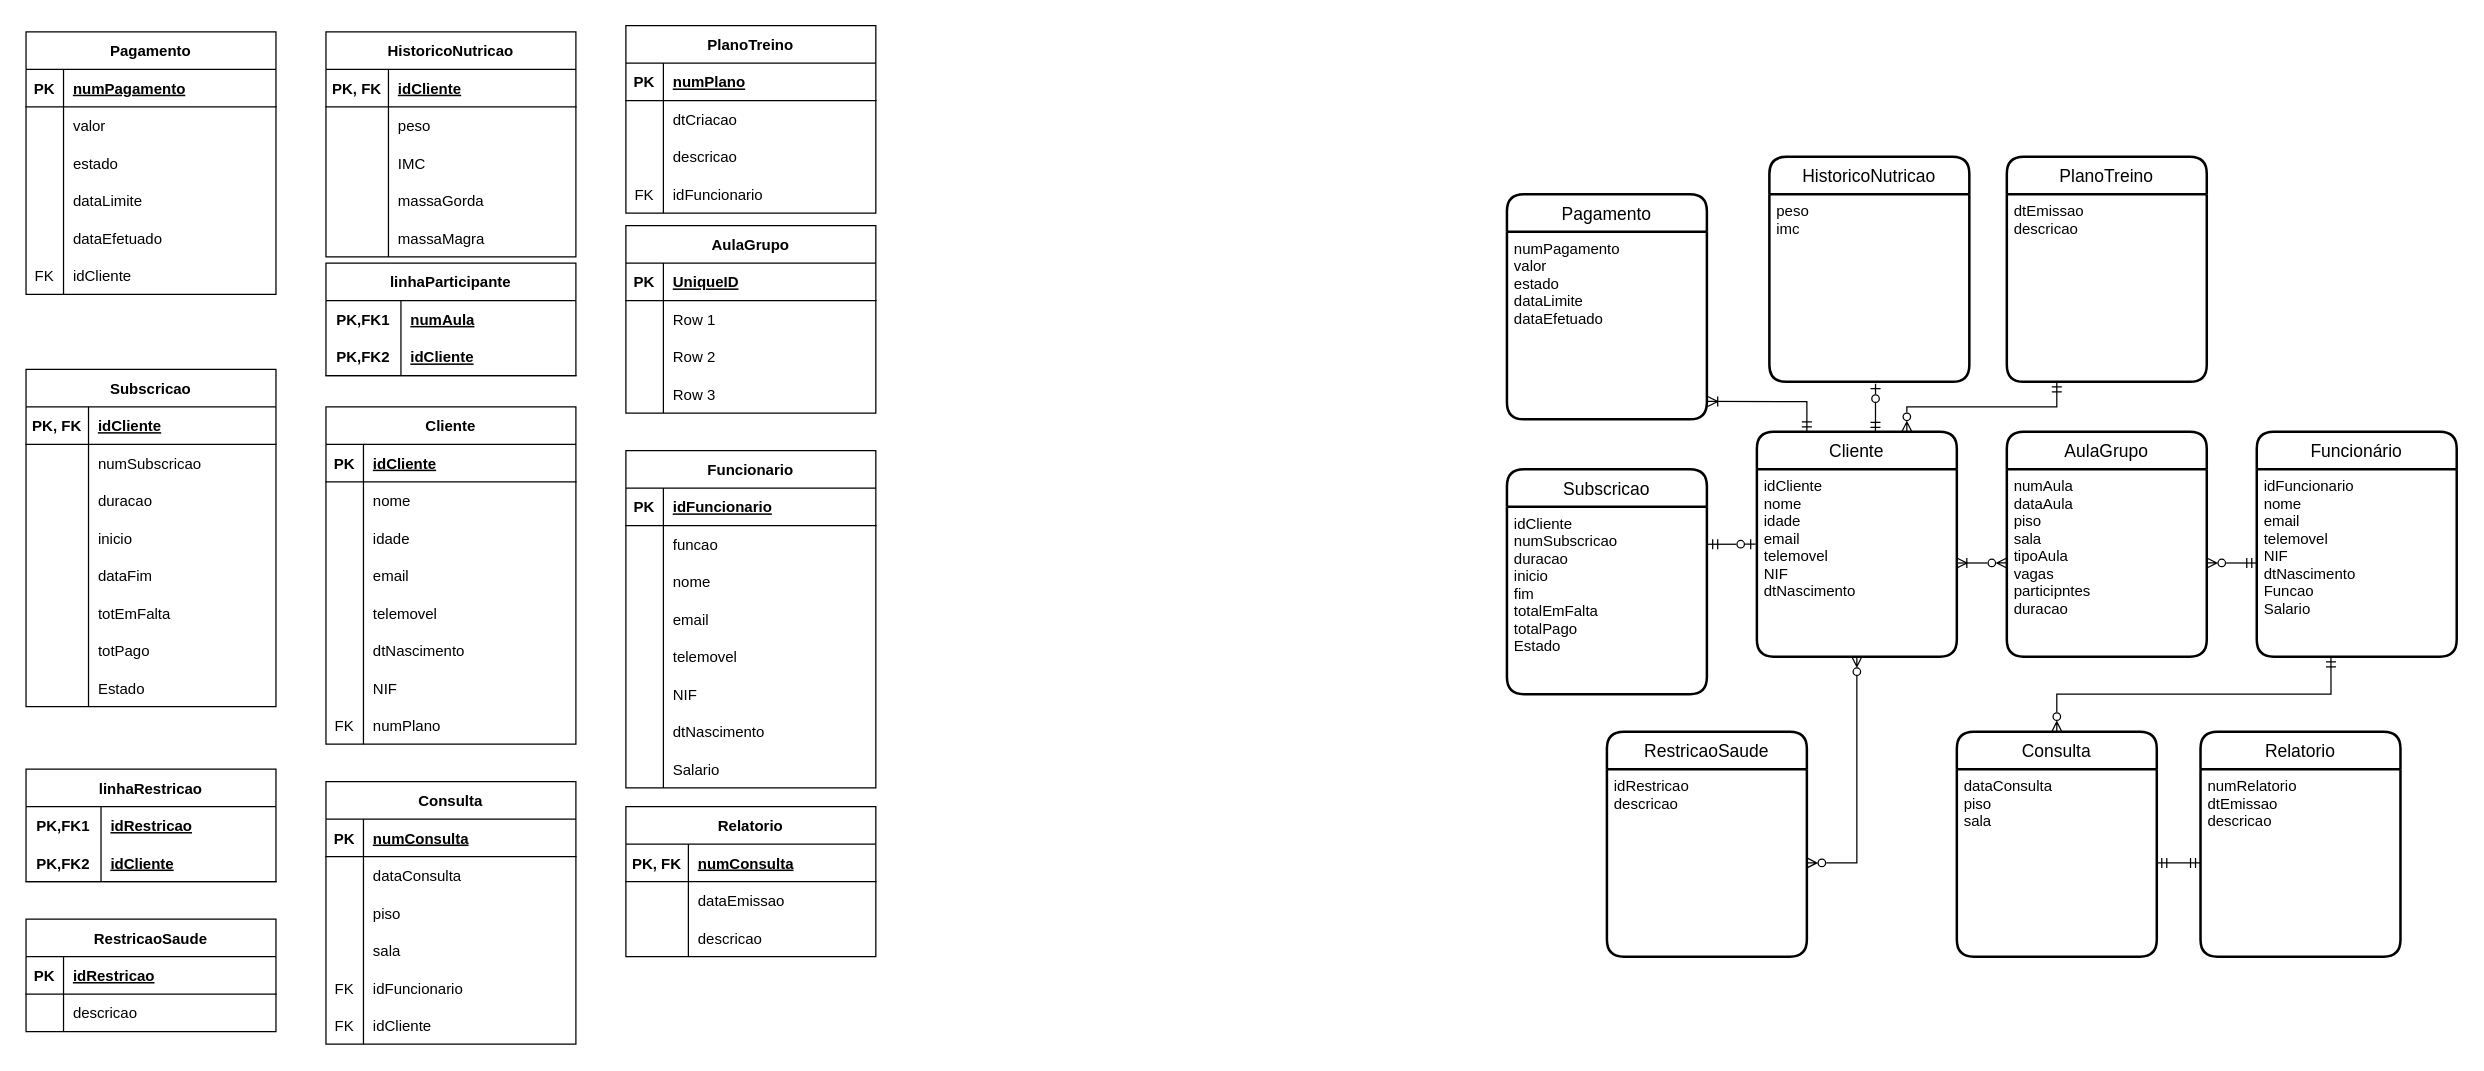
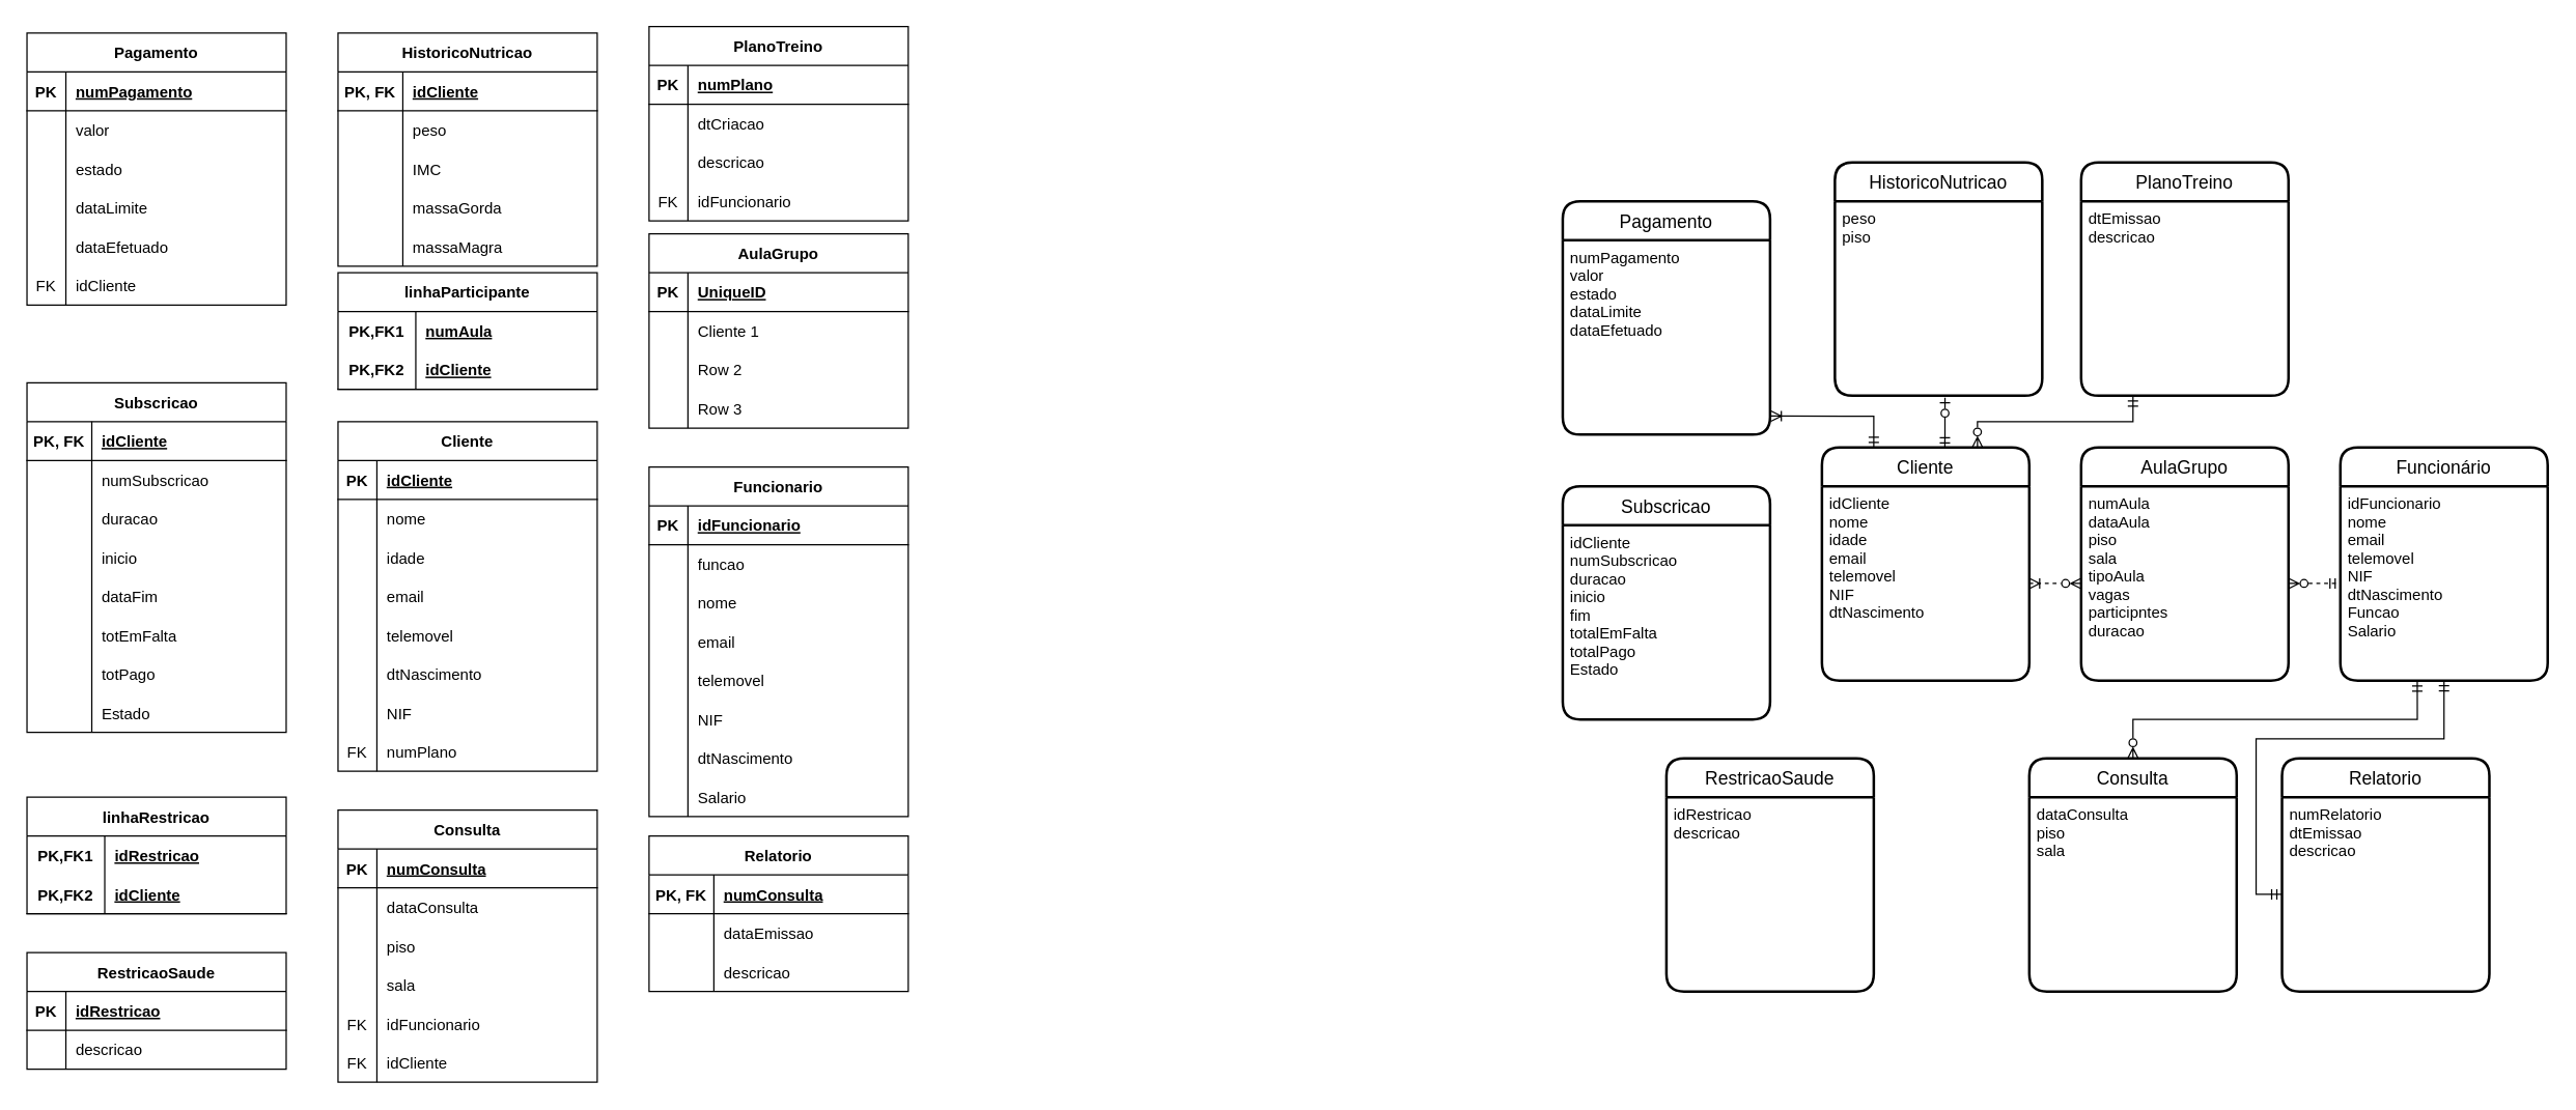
- <mxCell id="13" value="peso&#10;imc" style="align=left;strokeColor=none;fillColor=none;spacingLeft=4;fontSize=12;verticalAlign=top;resizable=0;rotatable=0;part=1;" parent="12" vertex="1"><mxGeometry y="30" width="160" height="150" as="geometry" /></mxCell>
+ <mxCell id="13" value="peso&#10;piso" style="align=left;strokeColor=none;fillColor=none;spacingLeft=4;fontSize=12;verticalAlign=top;resizable=0;rotatable=0;part=1;" parent="12" vertex="1"><mxGeometry y="30" width="160" height="150" as="geometry" /></mxCell>
- <mxCell id="149" value="Row 1" style="shape=partialRectangle;connectable=0;fillColor=none;top=0;left=0;bottom=0;right=0;align=left;spacingLeft=6;overflow=hidden;" vertex="1" parent="147"><mxGeometry x="30" width="170" height="30" as="geometry"><mxRectangle width="170" height="30" as="alternateBounds" /></mxGeometry></mxCell>
+ <mxCell id="149" value="Cliente 1" style="shape=partialRectangle;connectable=0;fillColor=none;top=0;left=0;bottom=0;right=0;align=left;spacingLeft=6;overflow=hidden;" vertex="1" parent="147"><mxGeometry x="30" width="170" height="30" as="geometry"><mxRectangle width="170" height="30" as="alternateBounds" /></mxGeometry></mxCell>
- <mxCell id="23" style="edgeStyle=orthogonalEdgeStyle;rounded=0;orthogonalLoop=1;jettySize=auto;html=1;entryX=-0.006;entryY=0.4;entryDx=0;entryDy=0;entryPerimeter=0;endArrow=ERzeroToOne;endFill=0;exitX=1.004;exitY=0.2;exitDx=0;exitDy=0;exitPerimeter=0;startArrow=ERmandOne;startFill=0;" parent="1" source="25" target="5" edge="1"><mxGeometry relative="1" as="geometry" /></mxCell>
- <mxCell id="30" style="edgeStyle=orthogonalEdgeStyle;rounded=0;orthogonalLoop=1;jettySize=auto;html=1;entryX=0;entryY=0.5;entryDx=0;entryDy=0;endArrow=ERzeroToMany;endFill=0;startArrow=ERoneToMany;startFill=0;" parent="1" source="5" target="22" edge="1"><mxGeometry relative="1" as="geometry" /></mxCell>
+ <mxCell id="30" style="edgeStyle=orthogonalEdgeStyle;rounded=0;orthogonalLoop=1;jettySize=auto;html=1;entryX=0;entryY=0.5;entryDx=0;entryDy=0;endArrow=ERzeroToMany;endFill=0;startArrow=ERoneToMany;startFill=0;dashed=1;" parent="1" source="5" target="22" edge="1"><mxGeometry relative="1" as="geometry" /></mxCell>
- <mxCell id="29" style="edgeStyle=orthogonalEdgeStyle;rounded=0;orthogonalLoop=1;jettySize=auto;html=1;entryX=0;entryY=0.5;entryDx=0;entryDy=0;endArrow=ERmandOne;endFill=0;startArrow=ERzeroToMany;startFill=0;" parent="1" source="22" target="11" edge="1"><mxGeometry relative="1" as="geometry" /></mxCell>
+ <mxCell id="29" style="edgeStyle=orthogonalEdgeStyle;rounded=0;orthogonalLoop=1;jettySize=auto;html=1;entryX=0;entryY=0.5;entryDx=0;entryDy=0;endArrow=ERmandOne;endFill=0;startArrow=ERzeroToMany;startFill=0;dashed=1;" parent="1" source="22" target="11" edge="1"><mxGeometry relative="1" as="geometry" /></mxCell>
- <mxCell id="26" style="edgeStyle=orthogonalEdgeStyle;rounded=0;orthogonalLoop=1;jettySize=auto;html=1;entryX=1;entryY=0.5;entryDx=0;entryDy=0;endArrow=ERzeroToMany;endFill=0;exitX=0.5;exitY=1;exitDx=0;exitDy=0;startArrow=ERzeroToMany;startFill=0;" parent="1" source="5" target="9" edge="1"><mxGeometry relative="1" as="geometry" /></mxCell>
- <mxCell id="16" style="edgeStyle=orthogonalEdgeStyle;rounded=0;orthogonalLoop=1;jettySize=auto;html=1;entryX=1;entryY=0.5;entryDx=0;entryDy=0;endArrow=ERmandOne;endFill=0;exitX=0;exitY=0.5;exitDx=0;exitDy=0;startArrow=ERmandOne;startFill=0;" parent="1" source="18" target="20" edge="1"><mxGeometry relative="1" as="geometry" /></mxCell>
+ <mxCell id="16" style="edgeStyle=orthogonalEdgeStyle;rounded=0;orthogonalLoop=1;jettySize=auto;html=1;endArrow=ERmandOne;endFill=0;exitX=0;exitY=0.5;exitDx=0;exitDy=0;startArrow=ERmandOne;startFill=0;" parent="1" source="18" target="11" edge="1"><mxGeometry relative="1" as="geometry" /></mxCell>
